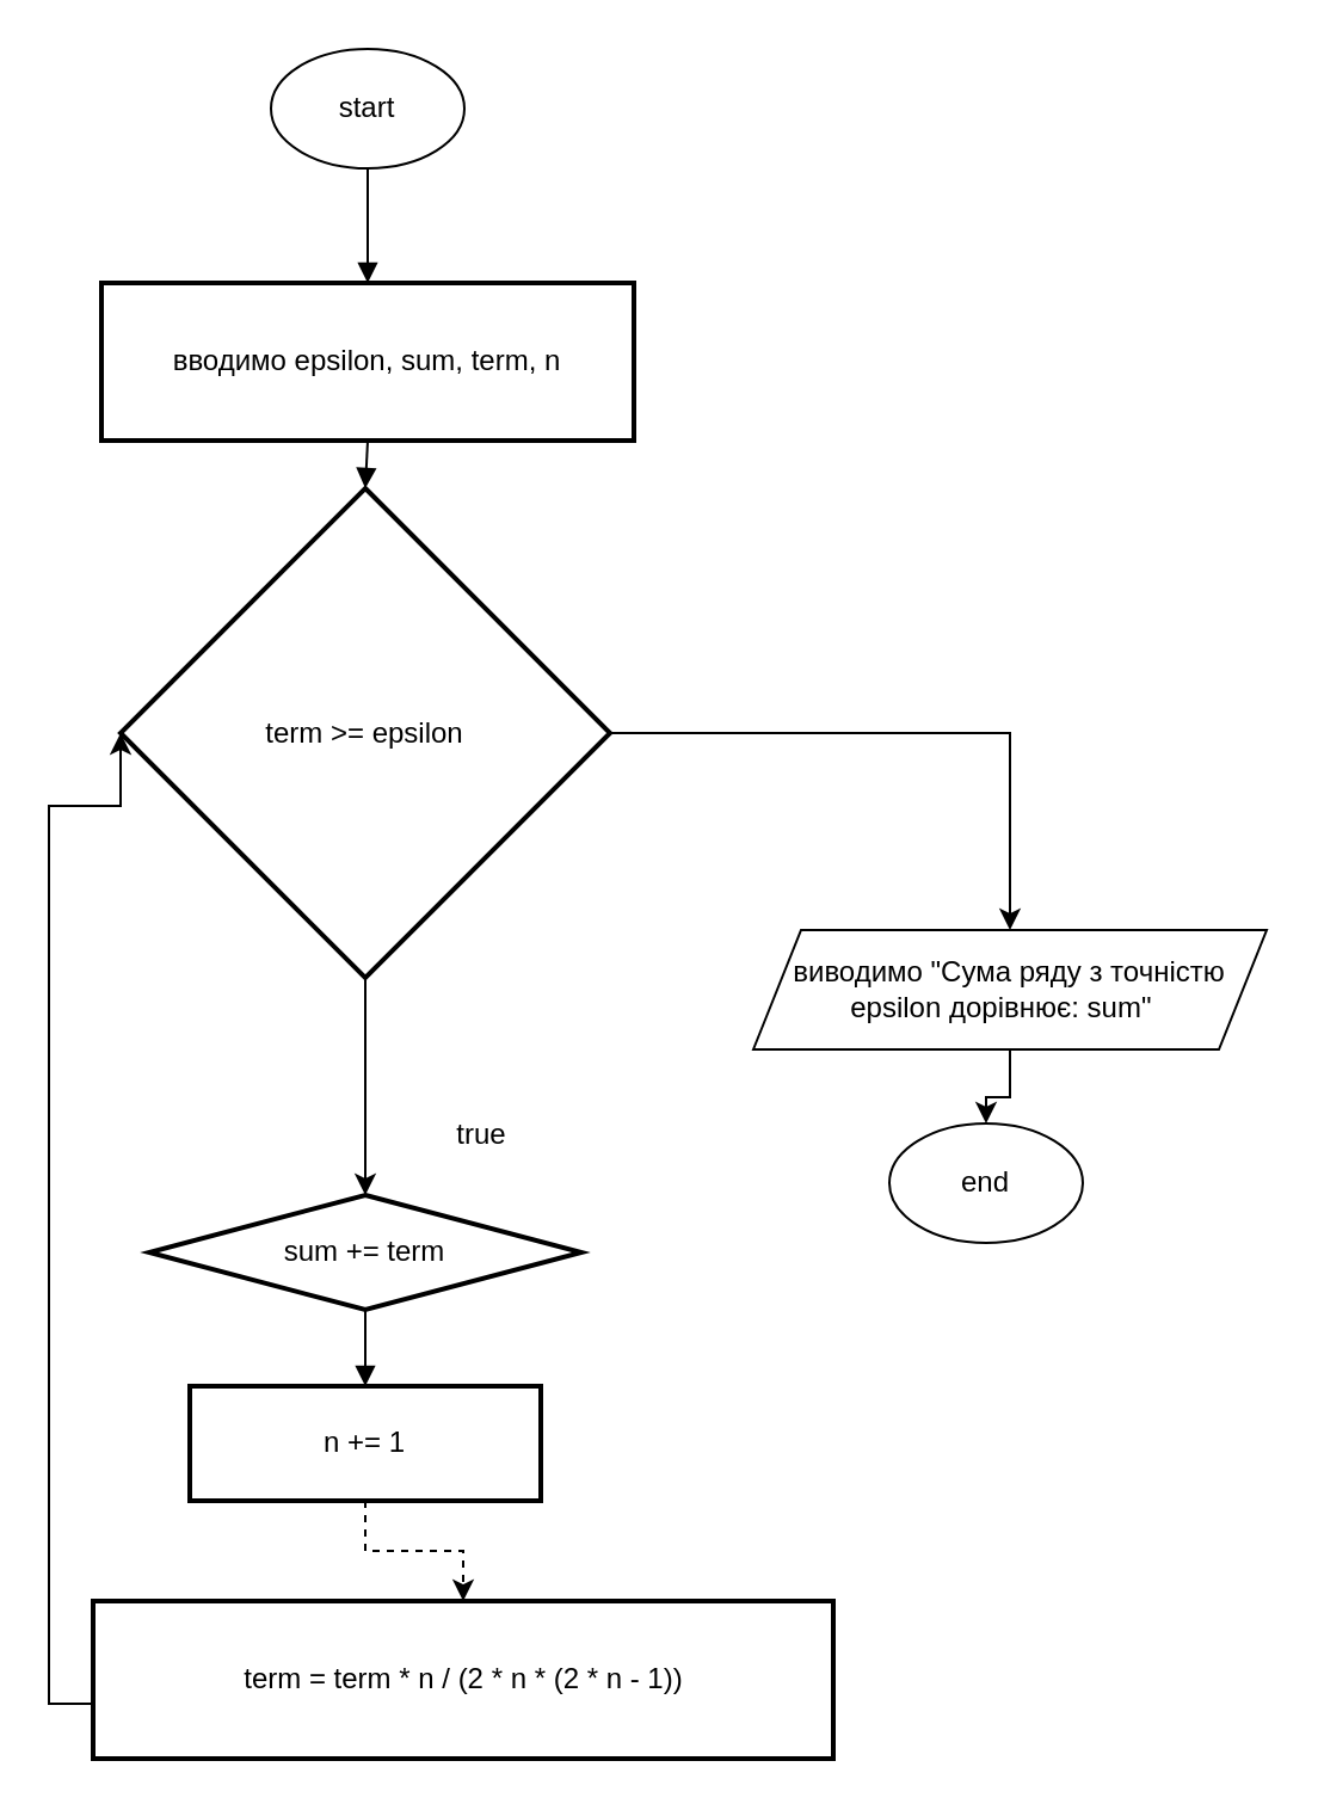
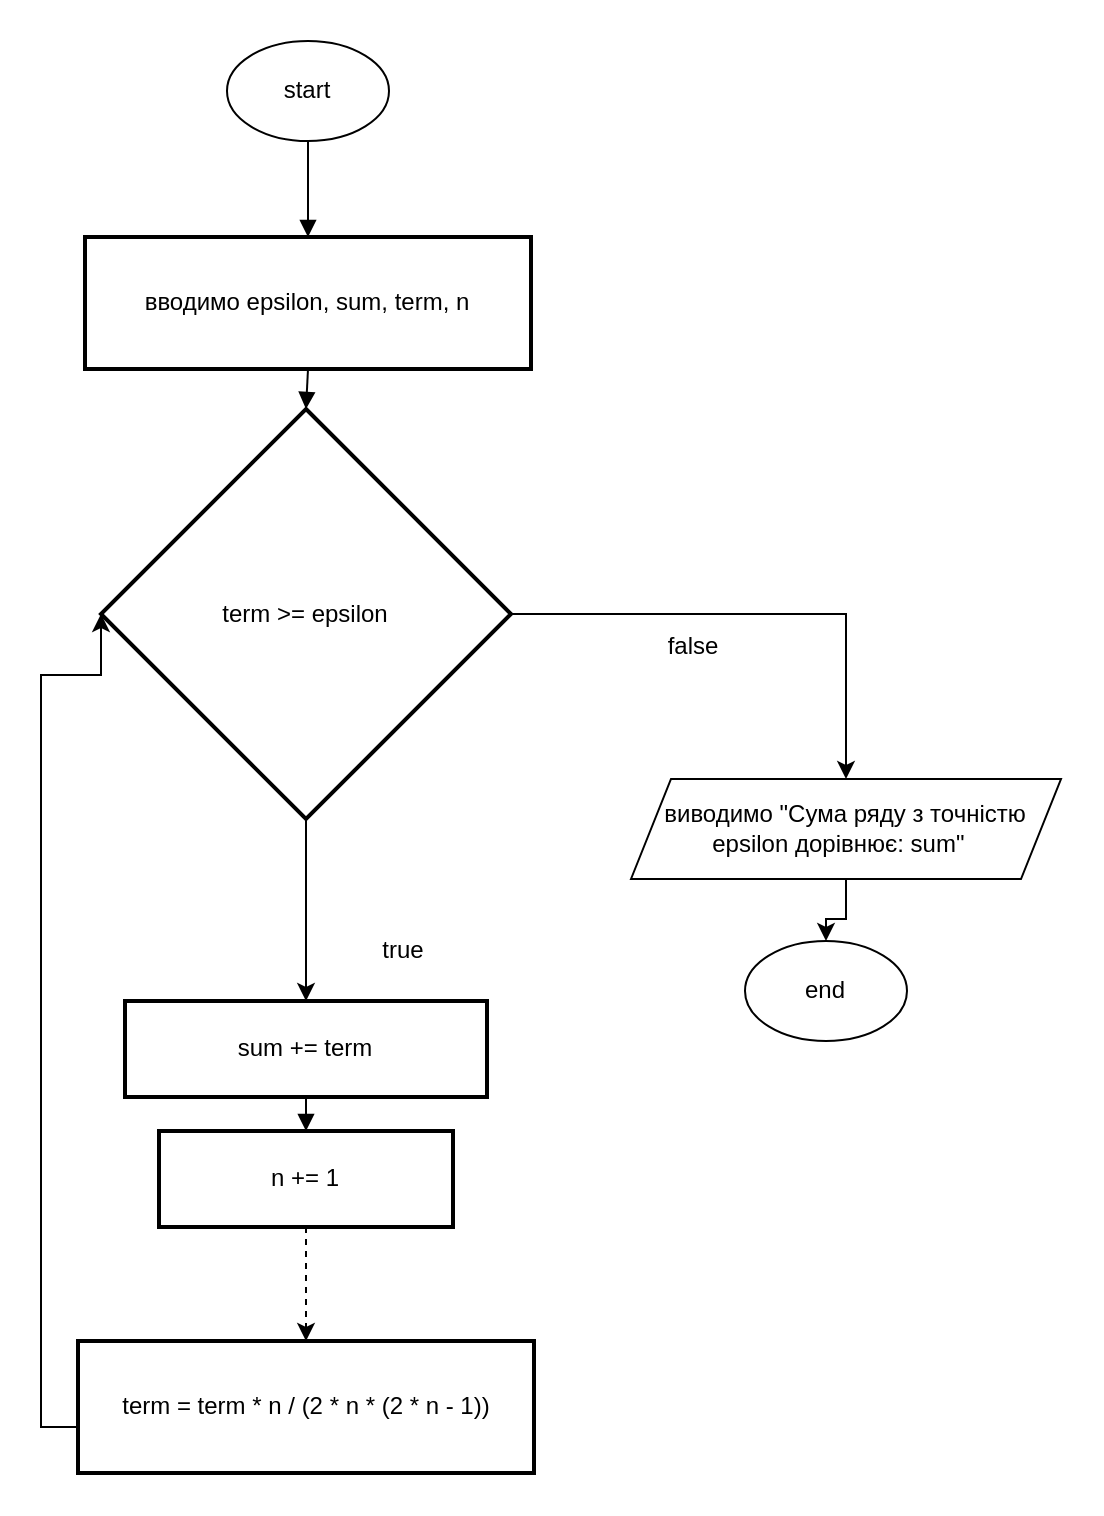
+ <mxCell id="16" value="false" style="text;html=1;align=center;verticalAlign=middle;resizable=0;points=[];autosize=1;strokeColor=none;fillColor=none;" vertex="1" parent="1"><mxGeometry x="321" y="308" width="50" height="30" as="geometry" /></mxCell>
- <mxCell id="6" value="sum += term" style="rhombus;whiteSpace=wrap;strokeWidth=2;" vertex="1" parent="1"><mxGeometry x="62" y="500" width="181" height="48" as="geometry" /></mxCell>
+ <mxCell id="6" value="sum += term" style="whiteSpace=wrap;strokeWidth=2;" vertex="1" parent="1"><mxGeometry x="62" y="500" width="181" height="48" as="geometry" /></mxCell>
- <mxCell id="8" value=" n += 1" style="whiteSpace=wrap;strokeWidth=2;" vertex="1" parent="1"><mxGeometry x="79" y="580" width="147" height="48" as="geometry" /></mxCell>
+ <mxCell id="8" value=" n += 1" style="whiteSpace=wrap;strokeWidth=2;" vertex="1" parent="1"><mxGeometry x="79" y="565" width="147" height="48" as="geometry" /></mxCell>
- <mxCell id="10" value="term = term * n / (2 * n * (2 * n - 1))" style="whiteSpace=wrap;strokeWidth=2;" vertex="1" parent="1"><mxGeometry x="38.5" y="670" width="310" height="66" as="geometry" /></mxCell>
+ <mxCell id="10" value="term = term * n / (2 * n * (2 * n - 1))" style="whiteSpace=wrap;strokeWidth=2;" vertex="1" parent="1"><mxGeometry x="38.5" y="670" width="228" height="66" as="geometry" /></mxCell>
